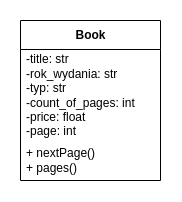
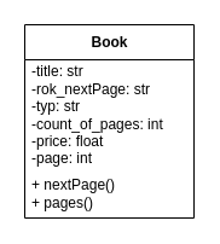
- <mxCell id="3" value="-title: str&lt;br&gt;-rok_wydania: str&lt;br&gt;-typ: str&lt;br&gt;-count_of_pages: int&lt;br&gt;-price: float&lt;br&gt;-page: int" style="text;html=1;strokeColor=none;fillColor=none;align=left;verticalAlign=middle;spacingLeft=4;spacingRight=4;overflow=hidden;rotatable=0;points=[[0,0.5],[1,0.5]];portConstraint=eastwest;" vertex="1" parent="2"><mxGeometry y="29" width="140" height="91" as="geometry" /></mxCell>
+ <mxCell id="3" value="-title: str&lt;br&gt;-rok_nextPage: str&lt;br&gt;-typ: str&lt;br&gt;-count_of_pages: int&lt;br&gt;-price: float&lt;br&gt;-page: int" style="text;html=1;strokeColor=none;fillColor=none;align=left;verticalAlign=middle;spacingLeft=4;spacingRight=4;overflow=hidden;rotatable=0;points=[[0,0.5],[1,0.5]];portConstraint=eastwest;" vertex="1" parent="2"><mxGeometry y="29" width="140" height="91" as="geometry" /></mxCell>
